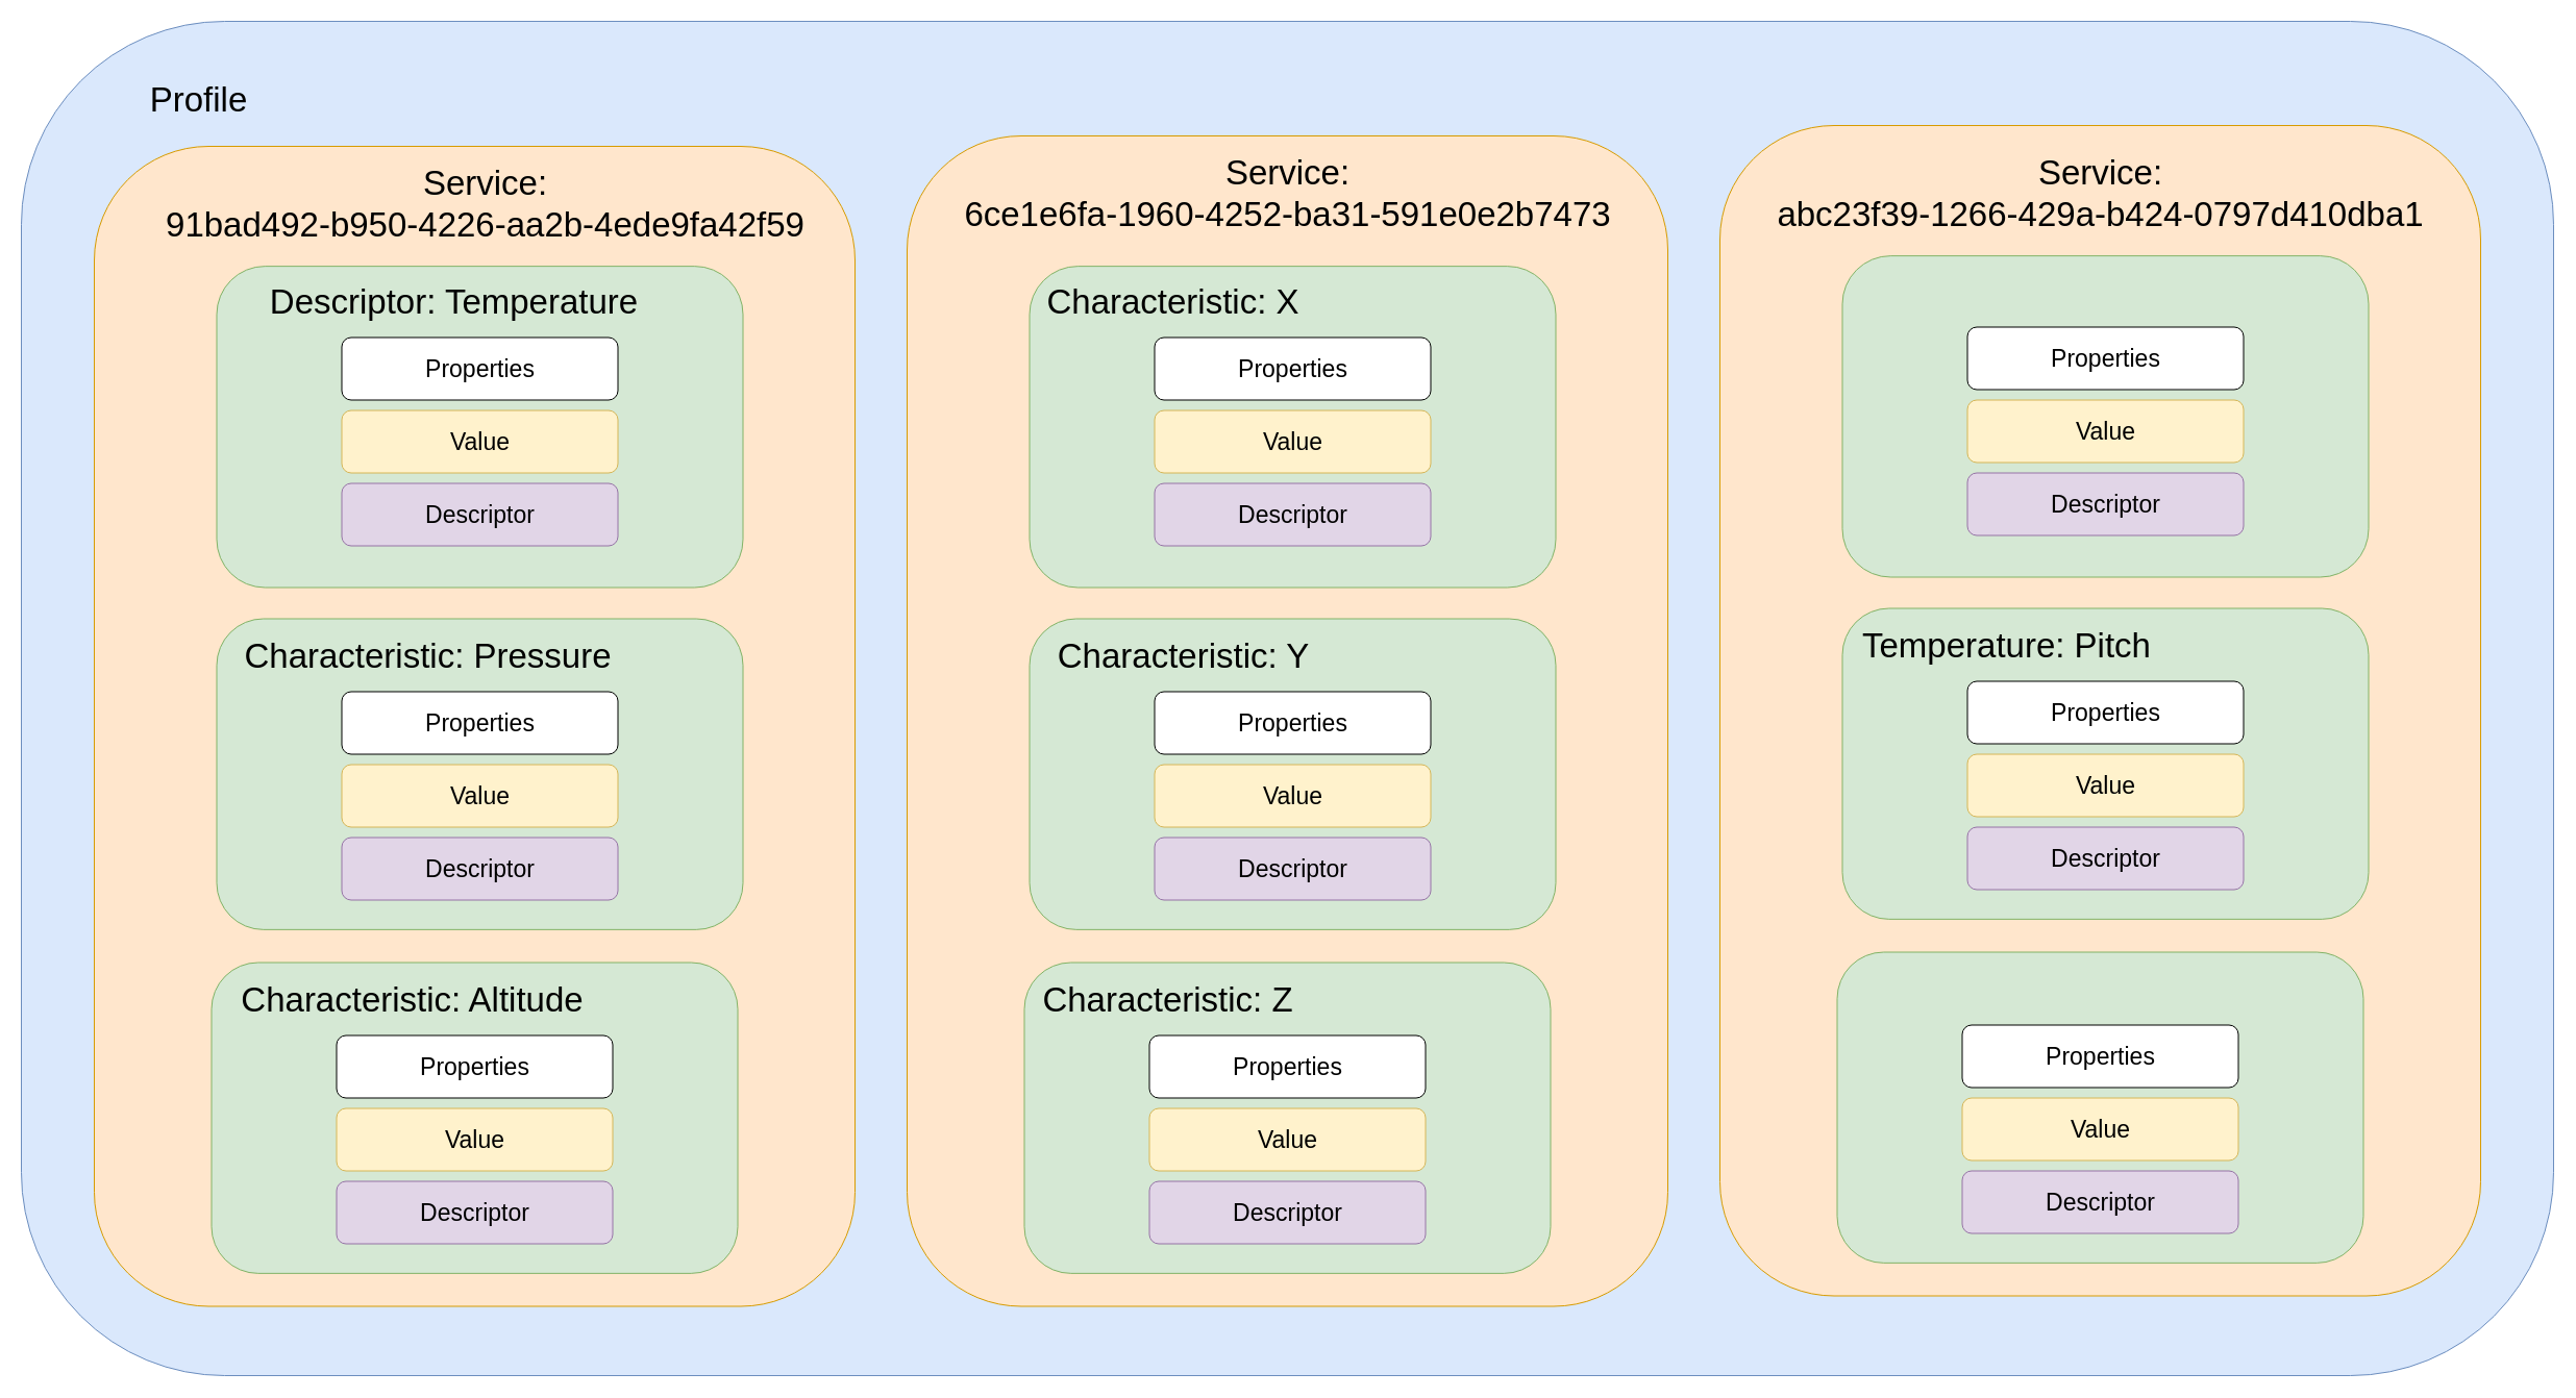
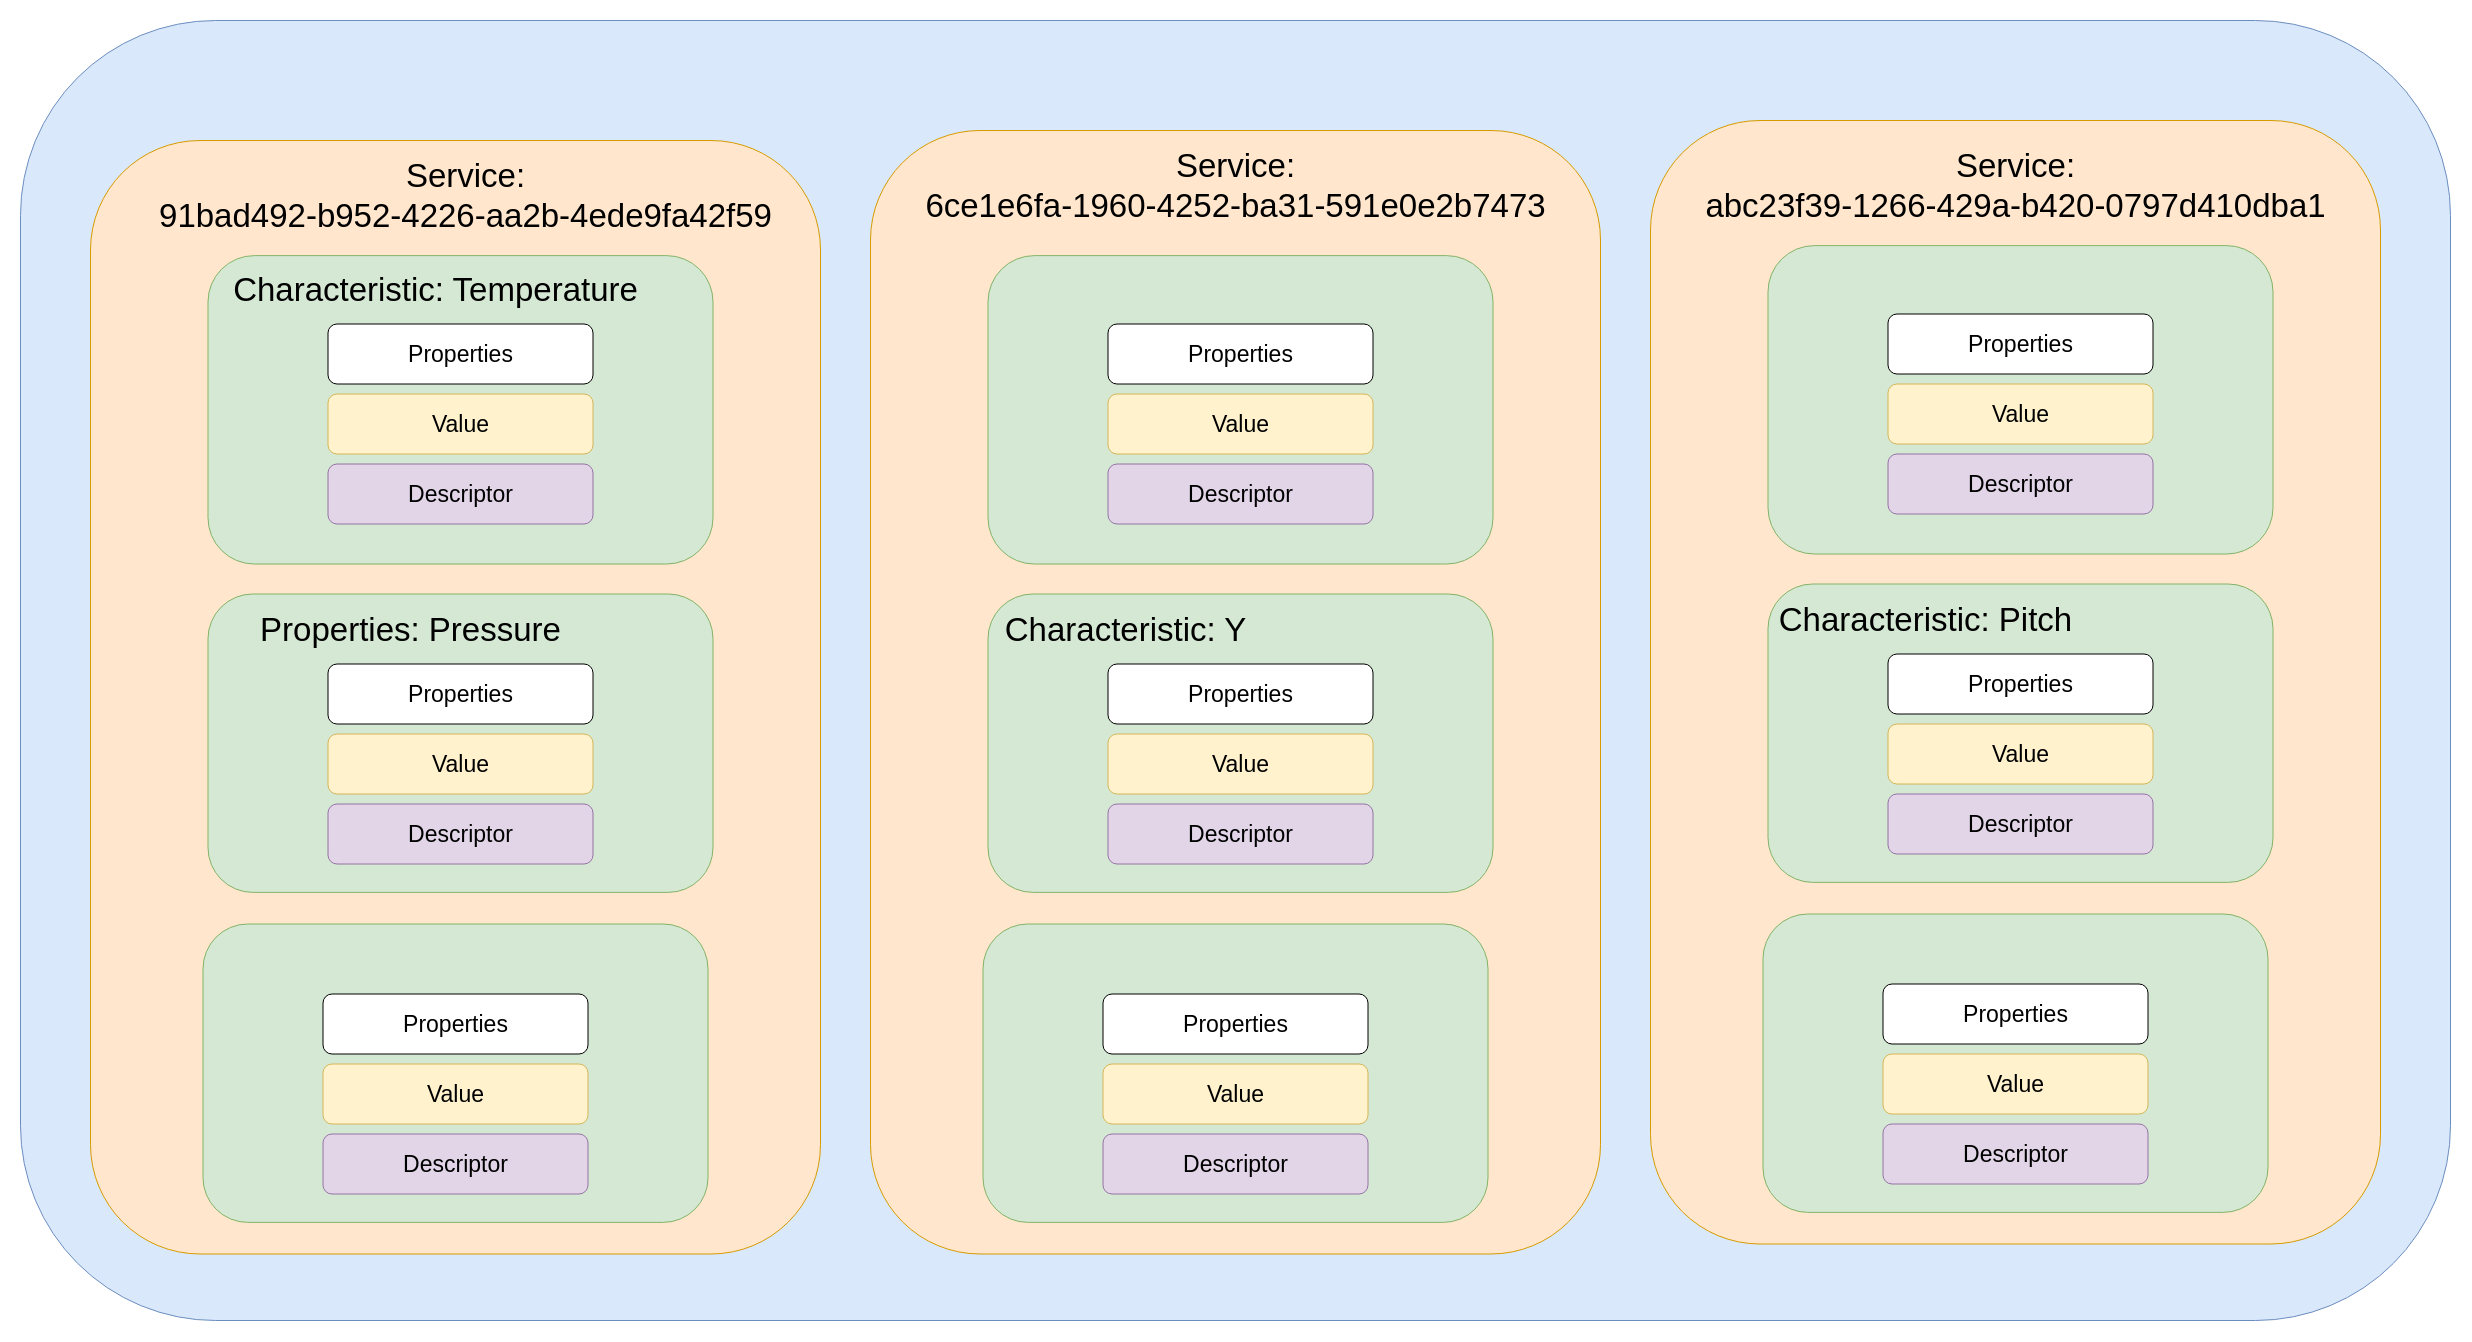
- <mxCell id="3" value="&lt;font style=&quot;font-size: 33px;&quot;&gt;Profile&lt;/font&gt;" style="text;html=1;align=center;verticalAlign=middle;resizable=0;points=[];autosize=1;strokeColor=none;fillColor=none;" parent="1" vertex="1"><mxGeometry x="130" y="70" width="120" height="50" as="geometry" /></mxCell>
- <mxCell id="25" value="&lt;font style=&quot;&quot;&gt;&lt;span style=&quot;font-size: 33px;&quot;&gt;Service:&lt;br&gt;abc23f39-1266-429a-b424-0797d410dba1&lt;/span&gt;&lt;br&gt;&lt;/font&gt;" style="text;html=1;align=center;verticalAlign=middle;resizable=0;points=[];autosize=1;strokeColor=none;fillColor=none;" vertex="1" parent="22"><mxGeometry x="45" y="-30" width="640" height="90" as="geometry" /></mxCell>
+ <mxCell id="25" value="&lt;font style=&quot;&quot;&gt;&lt;span style=&quot;font-size: 33px;&quot;&gt;Service:&lt;br&gt;abc23f39-1266-429a-b420-0797d410dba1&lt;/span&gt;&lt;br&gt;&lt;/font&gt;" style="text;html=1;align=center;verticalAlign=middle;resizable=0;points=[];autosize=1;strokeColor=none;fillColor=none;" vertex="1" parent="22"><mxGeometry x="45" y="-30" width="640" height="90" as="geometry" /></mxCell>
- <mxCell id="41" value="&lt;font style=&quot;font-size: 33px;&quot;&gt;Service:&lt;br&gt;91bad492-b950-4226-aa2b-4ede9fa42f59&lt;/font&gt;" style="text;html=1;align=center;verticalAlign=middle;resizable=0;points=[];autosize=1;strokeColor=none;fillColor=none;" parent="38" vertex="1"><mxGeometry x="55" y="-30" width="640" height="90" as="geometry" /></mxCell>
+ <mxCell id="41" value="&lt;font style=&quot;font-size: 33px;&quot;&gt;Service:&lt;br&gt;91bad492-b952-4226-aa2b-4ede9fa42f59&lt;/font&gt;" style="text;html=1;align=center;verticalAlign=middle;resizable=0;points=[];autosize=1;strokeColor=none;fillColor=none;" parent="38" vertex="1"><mxGeometry x="55" y="-30" width="640" height="90" as="geometry" /></mxCell>
- <mxCell id="9" value="&lt;font style=&quot;font-size: 33px;&quot;&gt;Characteristic: X&lt;/font&gt;" style="text;html=1;align=center;verticalAlign=middle;resizable=0;points=[];autosize=1;strokeColor=none;fillColor=none;" vertex="1" parent="4"><mxGeometry x="120" y="83.5" width="270" height="50" as="geometry" /></mxCell>
- <mxCell id="43" value="&lt;font style=&quot;font-size: 33px;&quot;&gt;Descriptor: Temperature&lt;/font&gt;" style="text;html=1;align=center;verticalAlign=middle;resizable=0;points=[];autosize=1;strokeColor=none;fillColor=none;" parent="38" vertex="1"><mxGeometry x="130" y="83.5" width="430" height="50" as="geometry" /></mxCell>
+ <mxCell id="43" value="&lt;font style=&quot;font-size: 33px;&quot;&gt;Characteristic: Temperature&lt;/font&gt;" style="text;html=1;align=center;verticalAlign=middle;resizable=0;points=[];autosize=1;strokeColor=none;fillColor=none;" parent="38" vertex="1"><mxGeometry x="130" y="83.5" width="430" height="50" as="geometry" /></mxCell>
- <mxCell id="33" value="&lt;font style=&quot;font-size: 33px;&quot;&gt;Temperature: Pitch&lt;/font&gt;" style="text;html=1;align=center;verticalAlign=middle;resizable=0;points=[];autosize=1;strokeColor=none;fillColor=none;" vertex="1" parent="22"><mxGeometry x="115" y="423.5" width="320" height="50" as="geometry" /></mxCell>
+ <mxCell id="33" value="&lt;font style=&quot;font-size: 33px;&quot;&gt;Characteristic: Pitch&lt;/font&gt;" style="text;html=1;align=center;verticalAlign=middle;resizable=0;points=[];autosize=1;strokeColor=none;fillColor=none;" vertex="1" parent="22"><mxGeometry x="115" y="423.5" width="320" height="50" as="geometry" /></mxCell>
- <mxCell id="16" value="&lt;font style=&quot;font-size: 33px;&quot;&gt;Characteristic: Y&lt;/font&gt;" style="text;html=1;align=center;verticalAlign=middle;resizable=0;points=[];autosize=1;strokeColor=none;fillColor=none;" vertex="1" parent="4"><mxGeometry x="135" y="423.5" width="260" height="50" as="geometry" /></mxCell>
+ <mxCell id="16" value="&lt;font style=&quot;font-size: 33px;&quot;&gt;Characteristic: Y&lt;/font&gt;" style="text;html=1;align=center;verticalAlign=middle;resizable=0;points=[];autosize=1;strokeColor=none;fillColor=none;" vertex="1" parent="4"><mxGeometry x="125" y="423.5" width="260" height="50" as="geometry" /></mxCell>
- <mxCell id="50" value="&lt;font style=&quot;font-size: 33px;&quot;&gt;Characteristic: Pressure&lt;/font&gt;" style="text;html=1;align=center;verticalAlign=middle;resizable=0;points=[];autosize=1;strokeColor=none;fillColor=none;" parent="38" vertex="1"><mxGeometry x="130" y="423.5" width="380" height="50" as="geometry" /></mxCell>
+ <mxCell id="50" value="&lt;font style=&quot;font-size: 33px;&quot;&gt;Properties: Pressure&lt;/font&gt;" style="text;html=1;align=center;verticalAlign=middle;resizable=0;points=[];autosize=1;strokeColor=none;fillColor=none;" parent="38" vertex="1"><mxGeometry x="130" y="423.5" width="380" height="50" as="geometry" /></mxCell>
- <mxCell id="55" value="&lt;font style=&quot;font-size: 33px;&quot;&gt;Characteristic: Altitude&lt;/font&gt;" style="text;html=1;align=center;verticalAlign=middle;resizable=0;points=[];autosize=1;strokeColor=none;fillColor=none;" vertex="1" parent="38"><mxGeometry x="130" y="753.5" width="350" height="50" as="geometry" /></mxCell>
- <mxCell id="21" value="&lt;font style=&quot;font-size: 33px;&quot;&gt;Characteristic: Z&lt;/font&gt;" style="text;html=1;align=center;verticalAlign=middle;resizable=0;points=[];autosize=1;strokeColor=none;fillColor=none;" vertex="1" parent="4"><mxGeometry x="120" y="753.5" width="260" height="50" as="geometry" /></mxCell>
